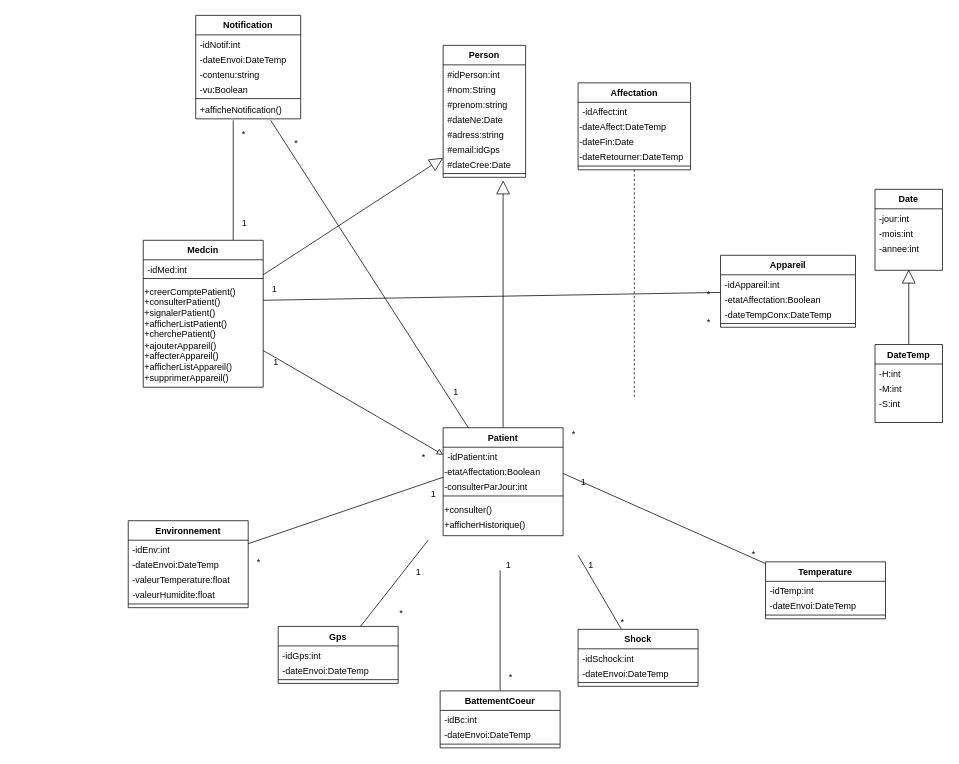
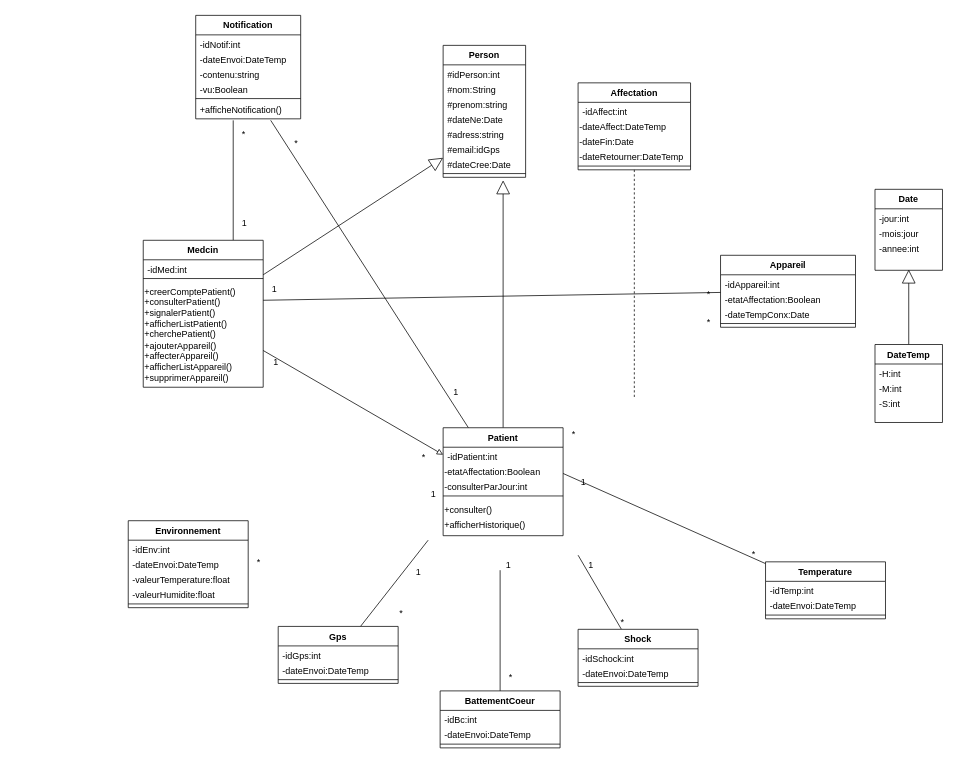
- <mxCell id="35" value="-mois:int" style="text;align=left;verticalAlign=top;spacingLeft=4;spacingRight=4;overflow=hidden;rotatable=0;points=[[0,0.5],[1,0.5]];portConstraint=eastwest;rounded=0;shadow=0;html=0;" vertex="1" parent="33"><mxGeometry y="46" width="90" height="20" as="geometry" /></mxCell>
+ <mxCell id="35" value="-mois:jour" style="text;align=left;verticalAlign=top;spacingLeft=4;spacingRight=4;overflow=hidden;rotatable=0;points=[[0,0.5],[1,0.5]];portConstraint=eastwest;rounded=0;shadow=0;html=0;" vertex="1" parent="33"><mxGeometry y="46" width="90" height="20" as="geometry" /></mxCell>
- <mxCell id="11" value="-dateTempConx:DateTemp" style="text;align=left;verticalAlign=top;spacingLeft=4;spacingRight=4;overflow=hidden;rotatable=0;points=[[0,0.5],[1,0.5]];portConstraint=eastwest;rounded=0;shadow=0;html=0;" parent="8" vertex="1"><mxGeometry y="66" width="180" height="20" as="geometry" /></mxCell>
+ <mxCell id="11" value="-dateTempConx:Date" style="text;align=left;verticalAlign=top;spacingLeft=4;spacingRight=4;overflow=hidden;rotatable=0;points=[[0,0.5],[1,0.5]];portConstraint=eastwest;rounded=0;shadow=0;html=0;" parent="8" vertex="1"><mxGeometry y="66" width="180" height="20" as="geometry" /></mxCell>
- <mxCell id="47" style="edgeStyle=none;orthogonalLoop=1;jettySize=auto;html=1;strokeColor=default;startArrow=none;startFill=0;endArrow=none;endFill=0;exitX=0;exitY=0;exitDx=0;exitDy=0;" edge="1" target="48" parent="1" source="21"><mxGeometry relative="1" as="geometry"><mxPoint x="250" y="739" as="targetPoint" /><mxPoint x="455.143" y="585" as="sourcePoint" /></mxGeometry></mxCell>
